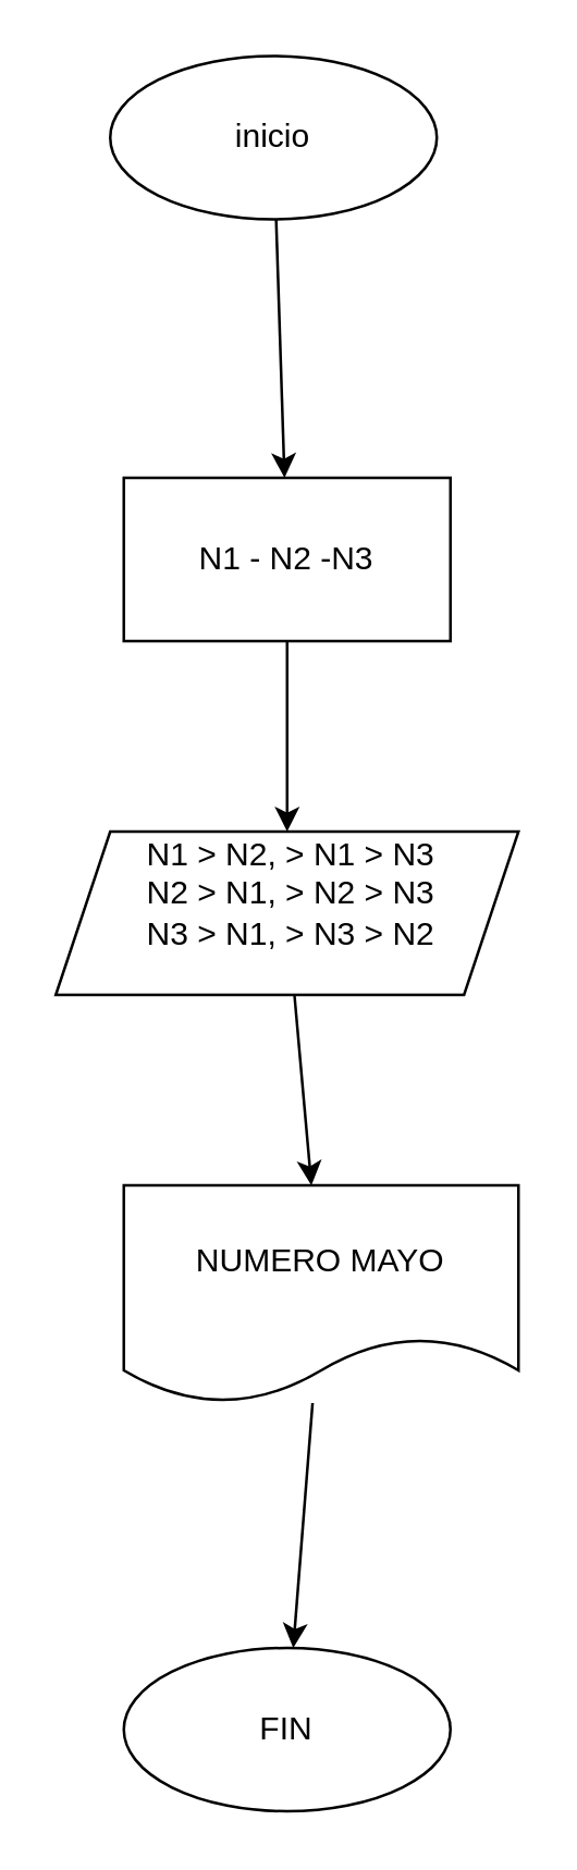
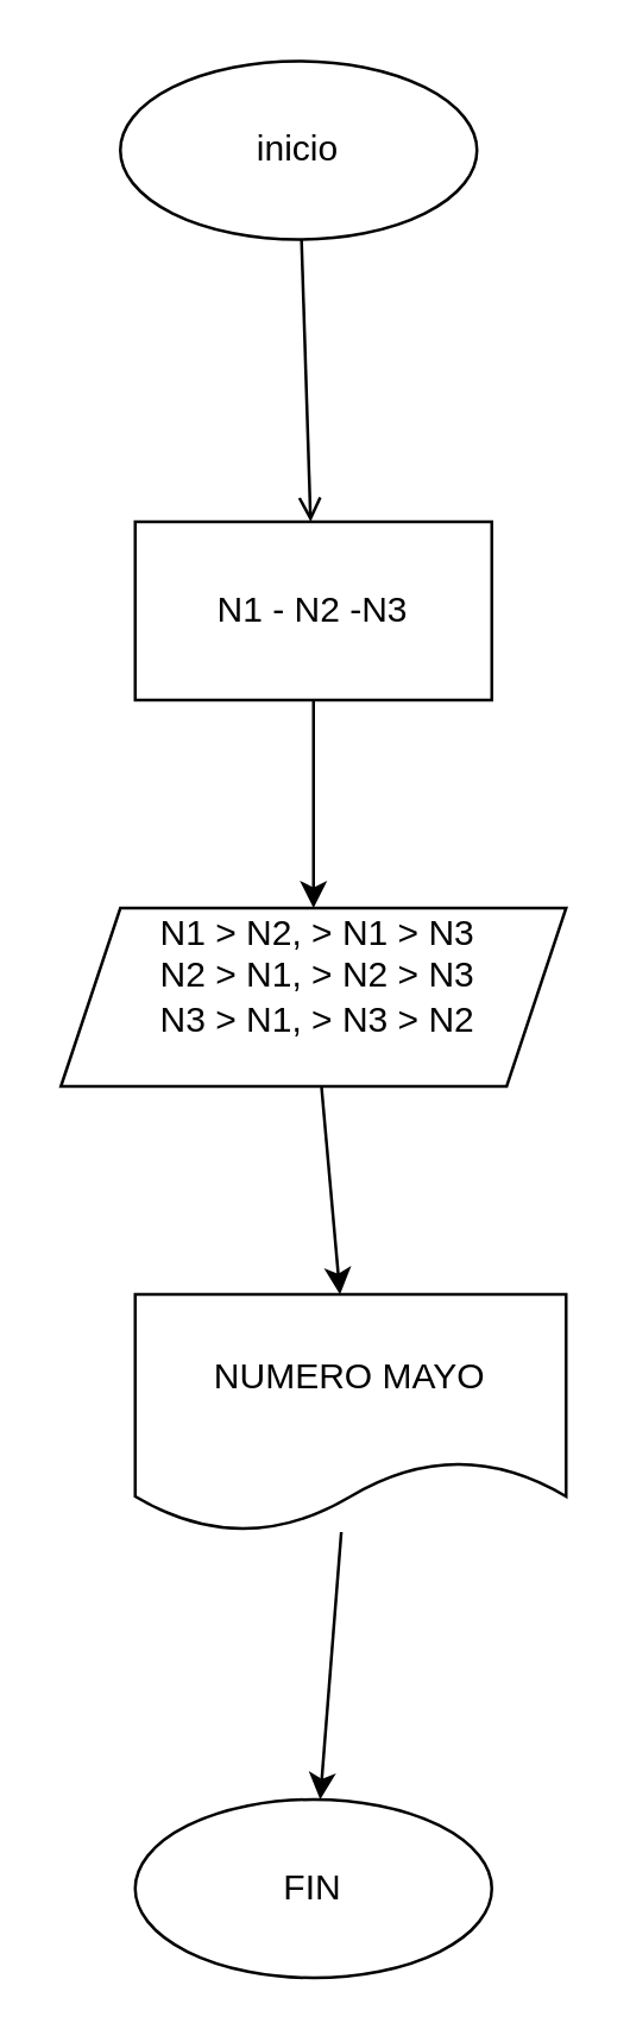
- <mxCell id="2" value="" style="edgeStyle=none;html=1;" edge="1" parent="1" source="3" target="5"><mxGeometry relative="1" as="geometry" /></mxCell>
+ <mxCell id="2" value="" style="edgeStyle=none;html=1;endArrow=open;" edge="1" parent="1" source="3" target="5"><mxGeometry relative="1" as="geometry" /></mxCell>
